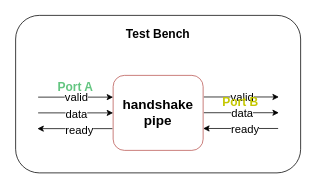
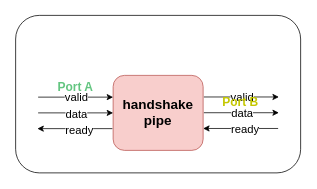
- <mxCell id="18" value="&lt;b&gt;&lt;font style=&quot;font-size: 16px;&quot;&gt;Test Bench&lt;/font&gt;&lt;/b&gt;" style="text;html=1;strokeColor=none;fillColor=none;align=center;verticalAlign=middle;whiteSpace=wrap;rounded=0;" parent="1" vertex="1"><mxGeometry x="130" y="30" width="160" height="30" as="geometry" /></mxCell>
- <mxCell id="3" value="&lt;b style=&quot;font-size: 18px;&quot;&gt;handshake&lt;br&gt;pipe&lt;/b&gt;" style="rounded=1;whiteSpace=wrap;html=1;fillColor=#ffffff;strokeColor=#b85450;" parent="1" vertex="1"><mxGeometry x="150" y="100" width="120" height="100" as="geometry" /></mxCell>
+ <mxCell id="3" value="&lt;b style=&quot;font-size: 18px;&quot;&gt;handshake&lt;br&gt;pipe&lt;/b&gt;" style="rounded=1;whiteSpace=wrap;html=1;fillColor=#f8cecc;strokeColor=#b85450;" parent="1" vertex="1"><mxGeometry x="150" y="100" width="120" height="100" as="geometry" /></mxCell>
